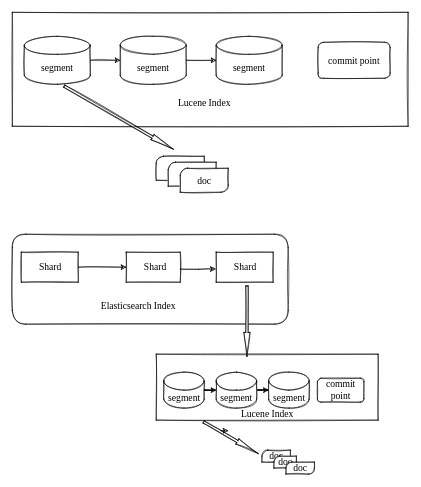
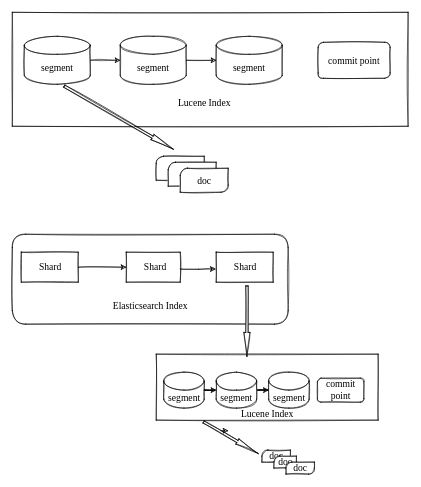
- <mxCell id="23" value="Elasticsearch Index" style="text;html=1;align=center;verticalAlign=middle;resizable=0;points=[];autosize=1;fontSize=16;fontFamily=Comic Sans MS;" vertex="1" parent="1"><mxGeometry x="145" y="500" width="170" height="20" as="geometry" /></mxCell>
+ <mxCell id="23" value="Elasticsearch Index" style="text;html=1;align=center;verticalAlign=middle;resizable=0;points=[];autosize=1;fontSize=16;fontFamily=Comic Sans MS;" vertex="1" parent="1"><mxGeometry x="165" y="500" width="170" height="20" as="geometry" /></mxCell>
